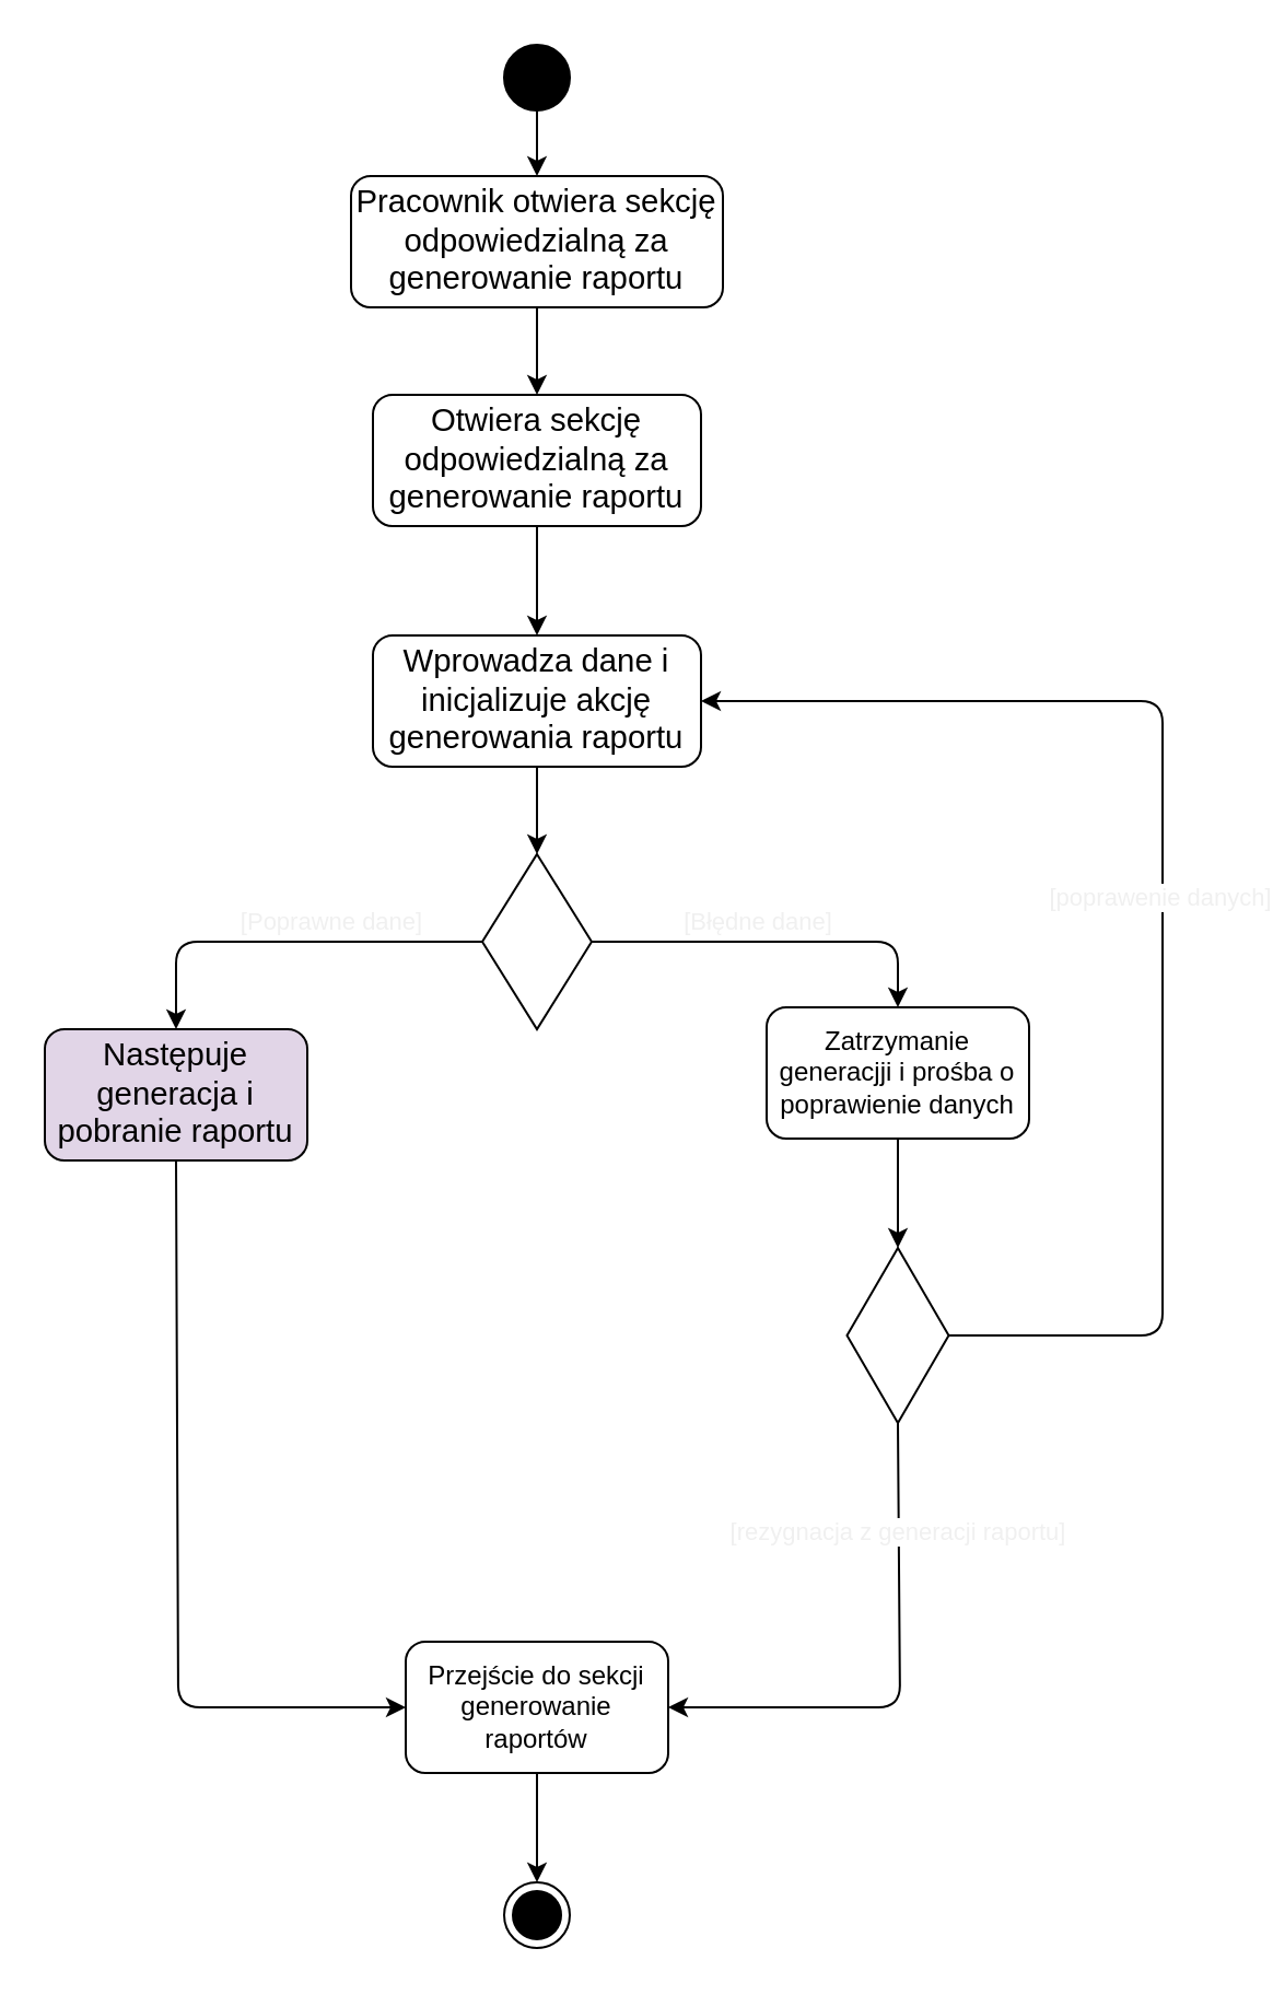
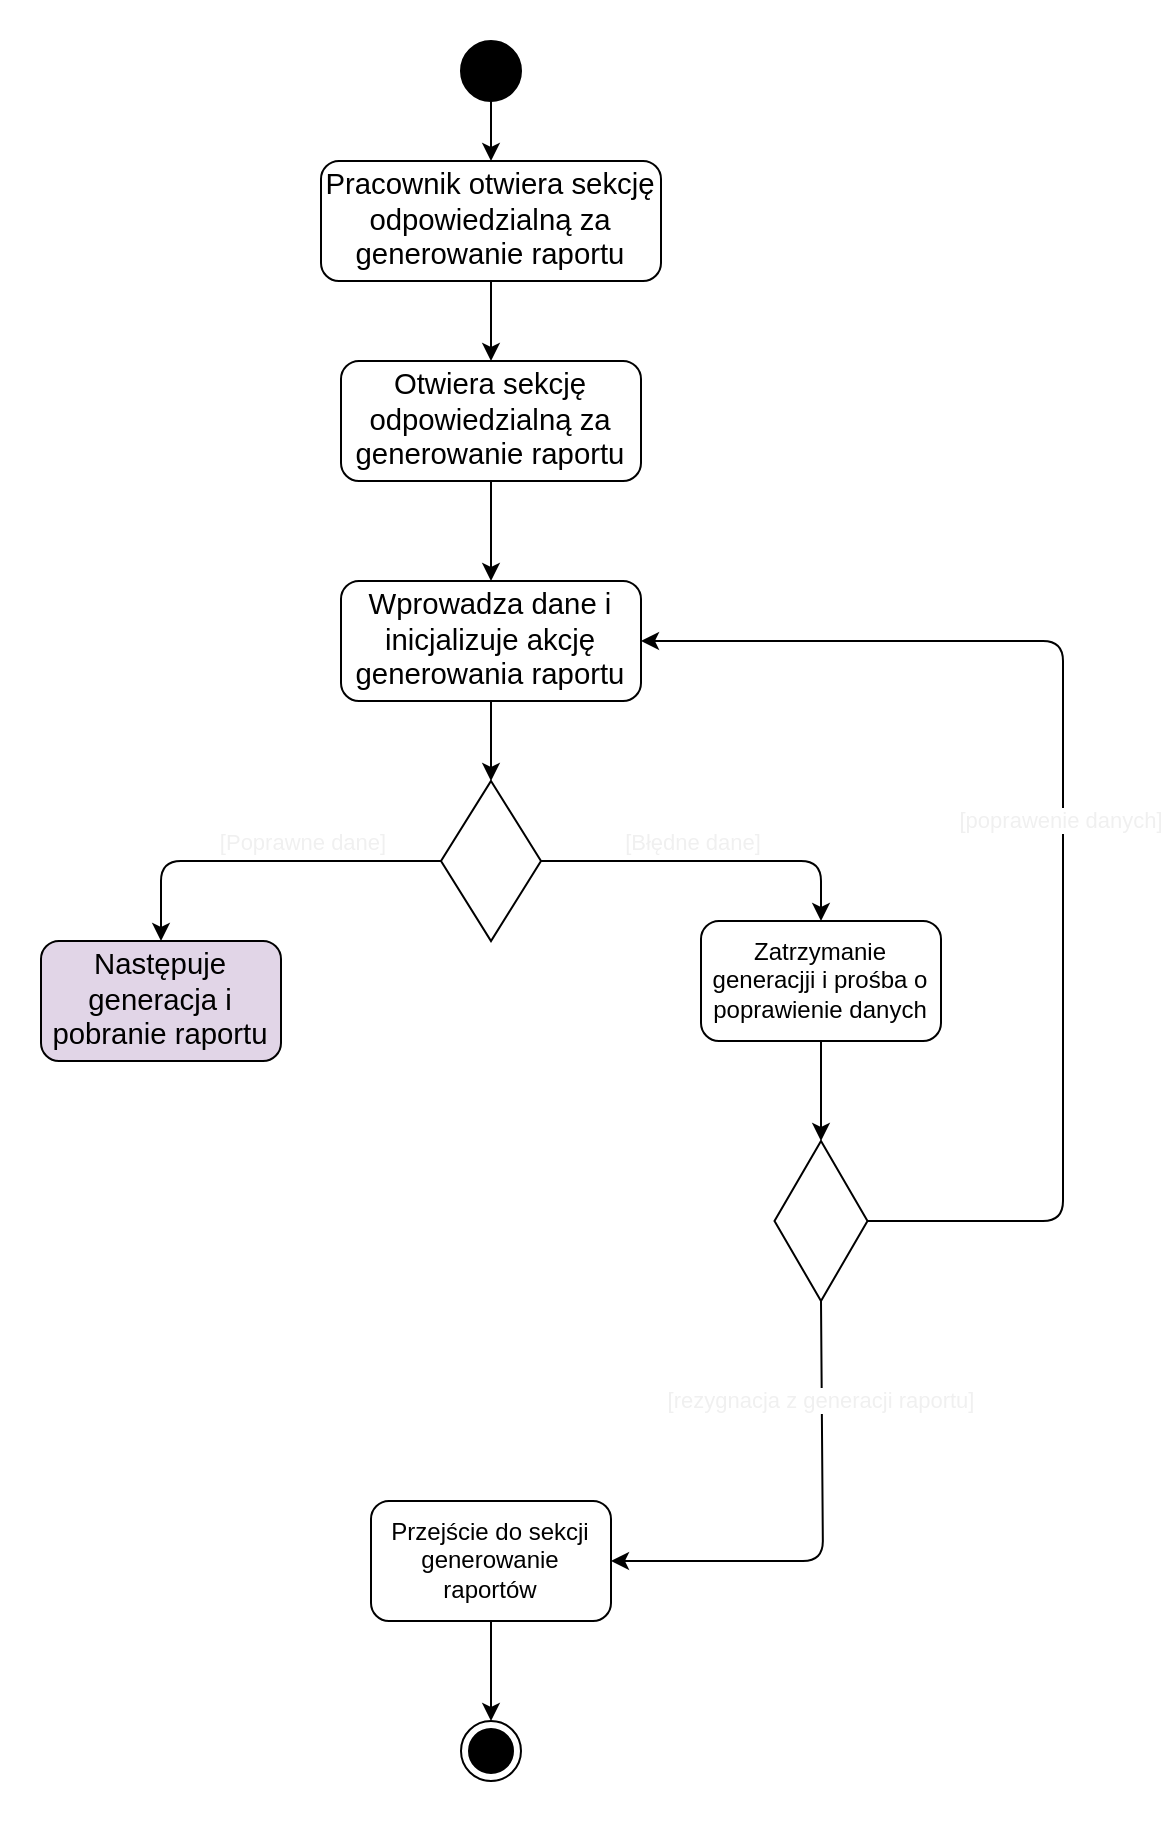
- <mxCell id="11" style="edgeStyle=none;html=1;exitX=0.5;exitY=1;exitDx=0;exitDy=0;entryX=0;entryY=0.5;entryDx=0;entryDy=0;fontColor=#f0f0f0;" edge="1" parent="1" source="12" target="14"><mxGeometry relative="1" as="geometry"><Array as="points"><mxPoint x="81" y="780" /></Array></mxGeometry></mxCell>
